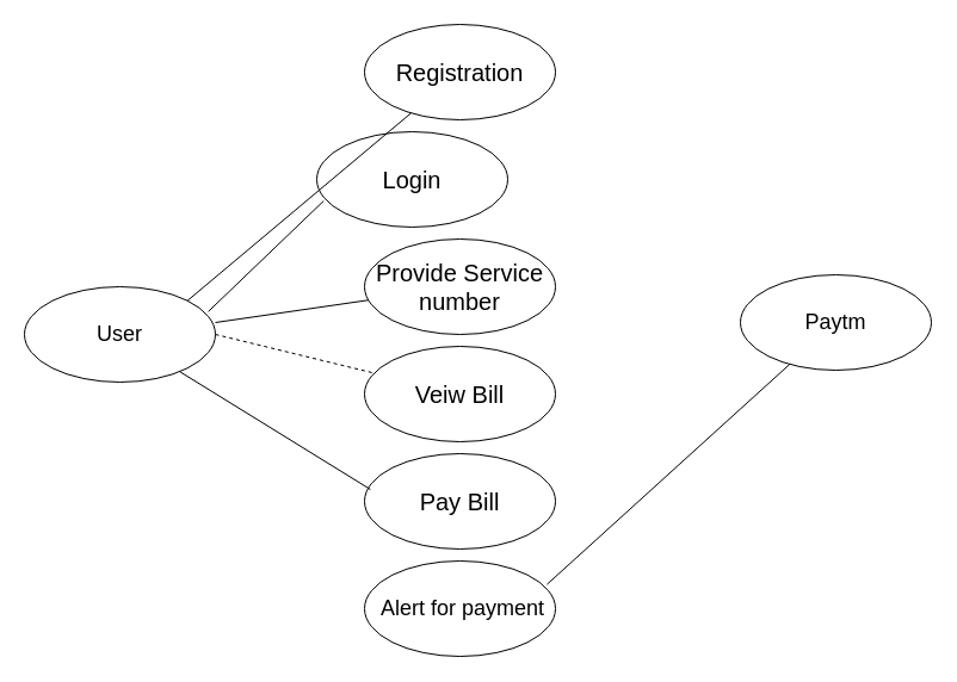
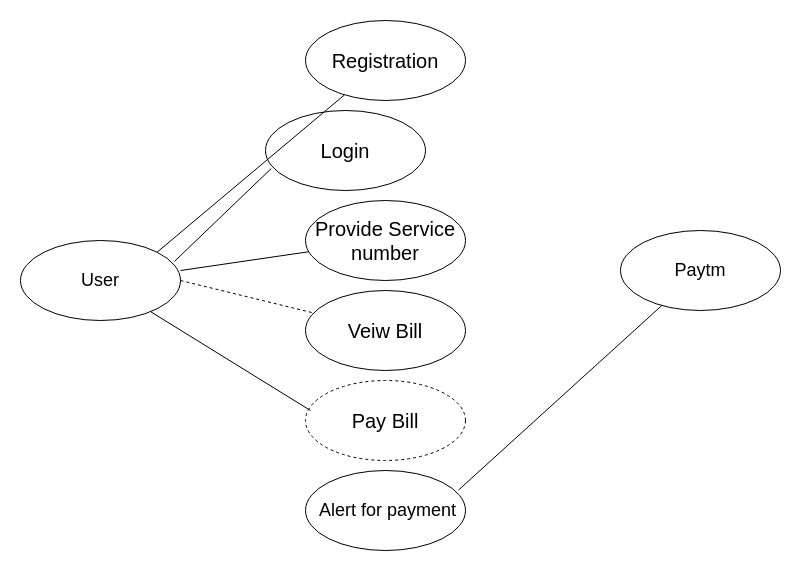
- <mxCell id="6" value="Pay Bill" style="ellipse;whiteSpace=wrap;html=1;fontSize=20;" vertex="1" parent="1"><mxGeometry x="305" y="380" width="160" height="80" as="geometry" /></mxCell>
+ <mxCell id="6" value="Pay Bill" style="ellipse;whiteSpace=wrap;html=1;fontSize=20;dashed=1;" vertex="1" parent="1"><mxGeometry x="305" y="380" width="160" height="80" as="geometry" /></mxCell>
